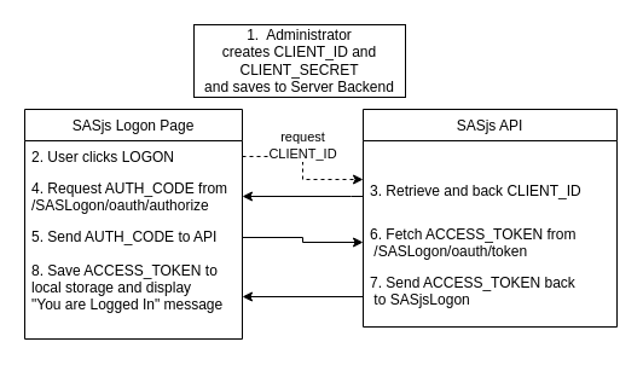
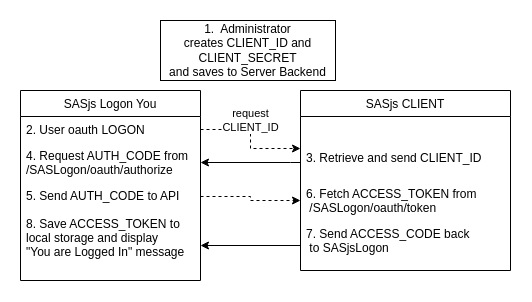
- <mxCell id="2" value="SASjs Logon Page" style="swimlane;fontStyle=0;childLayout=stackLayout;horizontal=1;startSize=26;horizontalStack=0;resizeParent=1;resizeParentMax=0;resizeLast=0;collapsible=1;marginBottom=0;" vertex="1" parent="1"><mxGeometry x="20" y="90" width="180" height="190" as="geometry" /></mxCell>
+ <mxCell id="2" value="SASjs Logon You" style="swimlane;fontStyle=0;childLayout=stackLayout;horizontal=1;startSize=26;horizontalStack=0;resizeParent=1;resizeParentMax=0;resizeLast=0;collapsible=1;marginBottom=0;" vertex="1" parent="1"><mxGeometry x="20" y="90" width="180" height="190" as="geometry" /></mxCell>
- <mxCell id="7" value="SASjs API" style="swimlane;fontStyle=0;childLayout=stackLayout;horizontal=1;startSize=26;horizontalStack=0;resizeParent=1;resizeParentMax=0;resizeLast=0;collapsible=1;marginBottom=0;" vertex="1" parent="1"><mxGeometry x="300" y="90" width="210" height="180" as="geometry" /></mxCell>
+ <mxCell id="7" value="SASjs CLIENT" style="swimlane;fontStyle=0;childLayout=stackLayout;horizontal=1;startSize=26;horizontalStack=0;resizeParent=1;resizeParentMax=0;resizeLast=0;collapsible=1;marginBottom=0;" vertex="1" parent="1"><mxGeometry x="300" y="90" width="210" height="180" as="geometry" /></mxCell>
- <mxCell id="3" value="2. User clicks LOGON" style="text;strokeColor=none;fillColor=none;align=left;verticalAlign=top;spacingLeft=4;spacingRight=4;overflow=hidden;rotatable=0;points=[[0,0.5],[1,0.5]];portConstraint=eastwest;" vertex="1" parent="2"><mxGeometry y="26" width="180" height="26" as="geometry" /></mxCell>
+ <mxCell id="3" value="2. User oauth LOGON" style="text;strokeColor=none;fillColor=none;align=left;verticalAlign=top;spacingLeft=4;spacingRight=4;overflow=hidden;rotatable=0;points=[[0,0.5],[1,0.5]];portConstraint=eastwest;" vertex="1" parent="2"><mxGeometry y="26" width="180" height="26" as="geometry" /></mxCell>
- <mxCell id="8" value="&#10;&#10;3. Retrieve and back CLIENT_ID" style="text;strokeColor=none;fillColor=none;align=left;verticalAlign=top;spacingLeft=4;spacingRight=4;overflow=hidden;rotatable=0;points=[[0,0.5],[1,0.5]];portConstraint=eastwest;" vertex="1" parent="7"><mxGeometry y="26" width="210" height="64" as="geometry" /></mxCell>
+ <mxCell id="8" value="&#10;&#10;3. Retrieve and send CLIENT_ID" style="text;strokeColor=none;fillColor=none;align=left;verticalAlign=top;spacingLeft=4;spacingRight=4;overflow=hidden;rotatable=0;points=[[0,0.5],[1,0.5]];portConstraint=eastwest;" vertex="1" parent="7"><mxGeometry y="26" width="210" height="64" as="geometry" /></mxCell>
- <mxCell id="12" style="edgeStyle=orthogonalEdgeStyle;rounded=0;orthogonalLoop=1;jettySize=auto;html=1;exitX=1;exitY=0.5;exitDx=0;exitDy=0;" edge="1" parent="1" source="5" target="9"><mxGeometry relative="1" as="geometry"><Array as="points"><mxPoint x="250" y="196" /><mxPoint x="250" y="200" /></Array></mxGeometry></mxCell>
+ <mxCell id="12" style="edgeStyle=orthogonalEdgeStyle;rounded=0;orthogonalLoop=1;jettySize=auto;html=1;exitX=1;exitY=0.5;exitDx=0;exitDy=0;dashed=1;" edge="1" parent="1" source="5" target="9"><mxGeometry relative="1" as="geometry"><Array as="points"><mxPoint x="250" y="196" /><mxPoint x="250" y="200" /></Array></mxGeometry></mxCell>
- <mxCell id="10" value="7. Send ACCESS_TOKEN back&#10; to SASjsLogon" style="text;strokeColor=none;fillColor=none;align=left;verticalAlign=top;spacingLeft=4;spacingRight=4;overflow=hidden;rotatable=0;points=[[0,0.5],[1,0.5]];portConstraint=eastwest;" vertex="1" parent="7"><mxGeometry y="130" width="210" height="50" as="geometry" /></mxCell>
+ <mxCell id="10" value="7. Send ACCESS_CODE back&#10; to SASjsLogon" style="text;strokeColor=none;fillColor=none;align=left;verticalAlign=top;spacingLeft=4;spacingRight=4;overflow=hidden;rotatable=0;points=[[0,0.5],[1,0.5]];portConstraint=eastwest;" vertex="1" parent="7"><mxGeometry y="130" width="210" height="50" as="geometry" /></mxCell>
